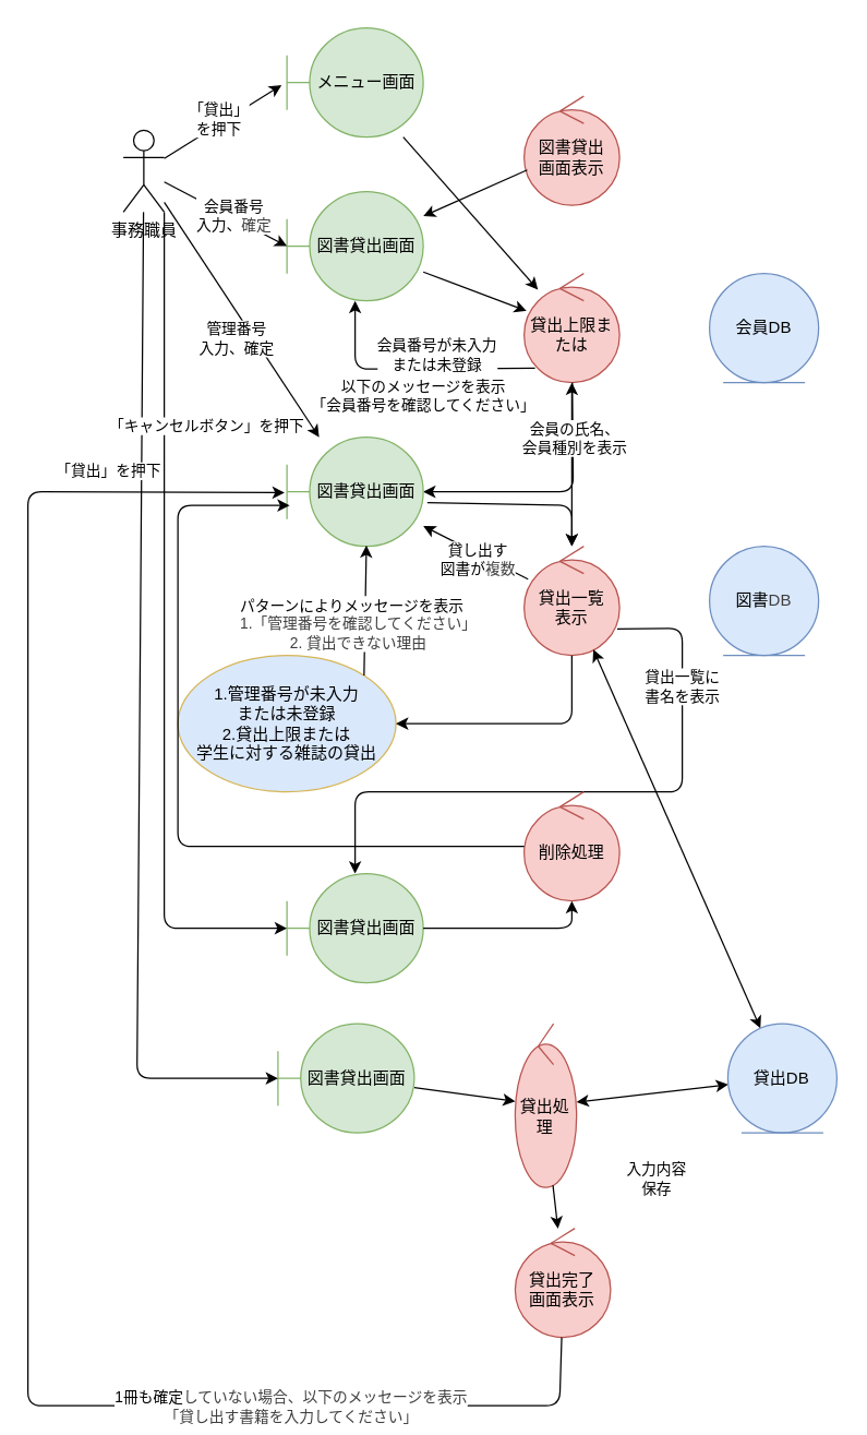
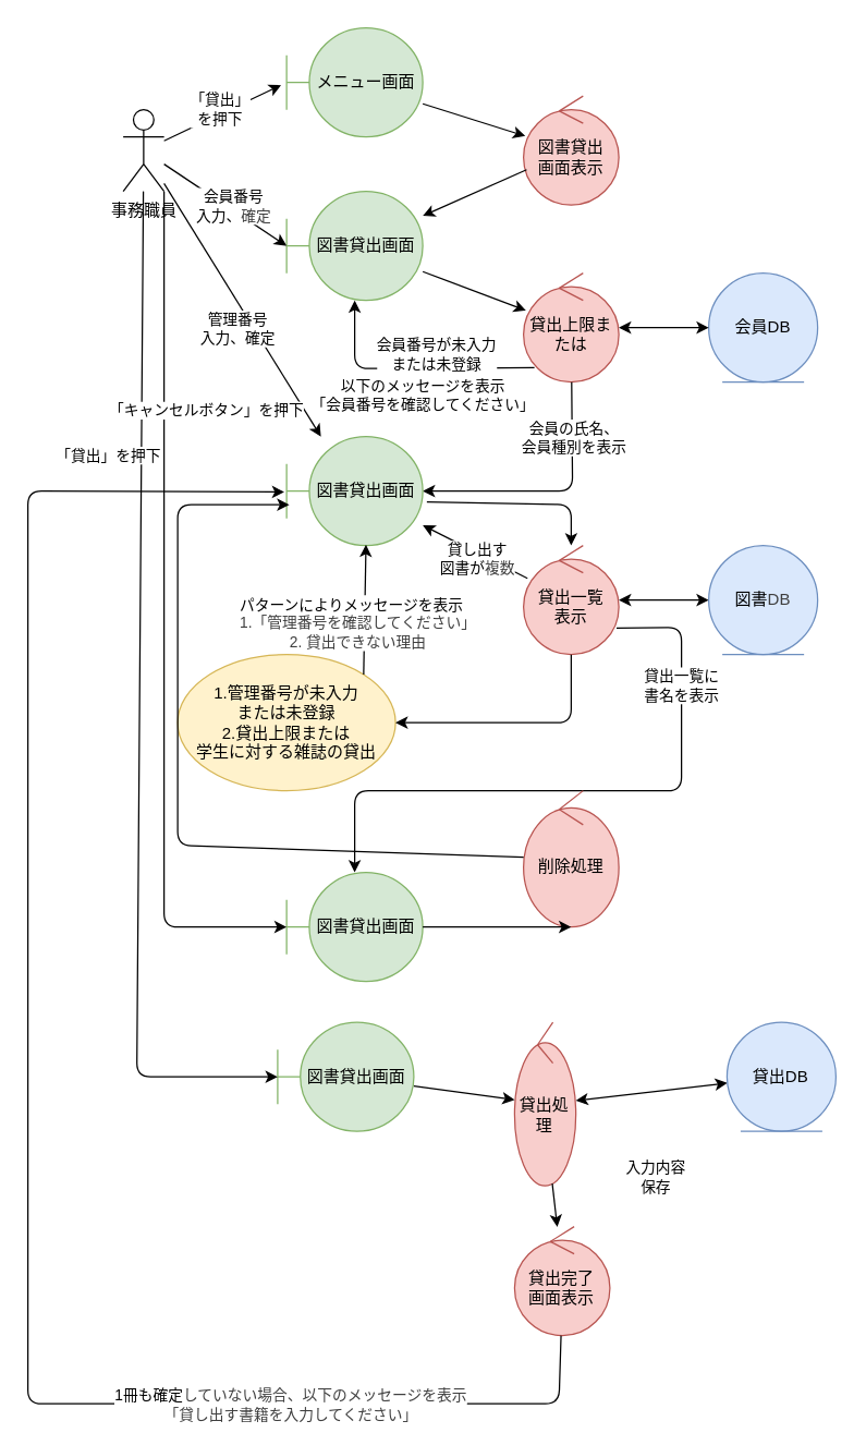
- <mxCell id="47" value="事務職員" style="shape=umlActor;verticalLabelPosition=bottom;verticalAlign=top;html=1;" parent="1" vertex="1"><mxGeometry x="90" y="95" width="30" height="60" as="geometry" /></mxCell>
+ <mxCell id="47" value="事務職員" style="shape=umlActor;verticalLabelPosition=bottom;verticalAlign=top;html=1;" parent="1" vertex="1"><mxGeometry x="90" y="80" width="30" height="60" as="geometry" /></mxCell>
- <mxCell id="6" value="" style="endArrow=classic;html=1;" parent="1" source="2" target="11" edge="1"><mxGeometry width="50" height="50" relative="1" as="geometry"><mxPoint x="400" y="170" as="sourcePoint" /><mxPoint x="450" y="120" as="targetPoint" /></mxGeometry></mxCell>
+ <mxCell id="6" value="" style="endArrow=classic;html=1;" parent="1" source="2" target="5" edge="1"><mxGeometry width="50" height="50" relative="1" as="geometry"><mxPoint x="400" y="170" as="sourcePoint" /><mxPoint x="450" y="120" as="targetPoint" /></mxGeometry></mxCell>
- <mxCell id="14" value="" style="endArrow=classic;startArrow=classic;html=1;" parent="1" source="11" target="23" edge="1"><mxGeometry width="50" height="50" relative="1" as="geometry"><mxPoint x="400" y="230" as="sourcePoint" /><mxPoint x="450" y="180" as="targetPoint" /></mxGeometry></mxCell>
+ <mxCell id="14" value="" style="endArrow=classic;startArrow=classic;html=1;" parent="1" source="11" target="13" edge="1"><mxGeometry width="50" height="50" relative="1" as="geometry"><mxPoint x="400" y="230" as="sourcePoint" /><mxPoint x="450" y="180" as="targetPoint" /></mxGeometry></mxCell>
- <mxCell id="34" value="&lt;div&gt;1.管理番号が未入力&lt;/div&gt;&lt;div&gt;または未登録&lt;/div&gt;2.貸出上限または&lt;div&gt;学生に対する雑誌の貸出&lt;/div&gt;" style="ellipse;whiteSpace=wrap;html=1;fillColor=#dae8fc;strokeColor=#d6b656;" parent="1" vertex="1"><mxGeometry x="130" y="480" width="160" height="100" as="geometry" /></mxCell>
+ <mxCell id="34" value="&lt;div&gt;1.管理番号が未入力&lt;/div&gt;&lt;div&gt;または未登録&lt;/div&gt;2.貸出上限または&lt;div&gt;学生に対する雑誌の貸出&lt;/div&gt;" style="ellipse;whiteSpace=wrap;html=1;fillColor=#fff2cc;strokeColor=#d6b656;" parent="1" vertex="1"><mxGeometry x="130" y="480" width="160" height="100" as="geometry" /></mxCell>
- <mxCell id="25" value="" style="endArrow=classic;startArrow=classic;html=1;" parent="1" source="23" target="46" edge="1"><mxGeometry width="50" height="50" relative="1" as="geometry"><mxPoint x="270" y="390" as="sourcePoint" /><mxPoint x="600" y="190" as="targetPoint" /></mxGeometry></mxCell>
+ <mxCell id="25" value="" style="endArrow=classic;startArrow=classic;html=1;" parent="1" source="23" target="45" edge="1"><mxGeometry width="50" height="50" relative="1" as="geometry"><mxPoint x="270" y="390" as="sourcePoint" /><mxPoint x="600" y="190" as="targetPoint" /></mxGeometry></mxCell>
- <mxCell id="51" value="削除処理" style="ellipse;shape=umlControl;whiteSpace=wrap;html=1;fillColor=#f8cecc;strokeColor=#b85450;" vertex="1" parent="1"><mxGeometry x="384" y="580" width="70" height="80" as="geometry" /></mxCell>
+ <mxCell id="51" value="削除処理" style="ellipse;shape=umlControl;whiteSpace=wrap;html=1;fillColor=#f8cecc;strokeColor=#b85450;" vertex="1" parent="1"><mxGeometry x="384" y="580" width="70" height="100" as="geometry" /></mxCell>
